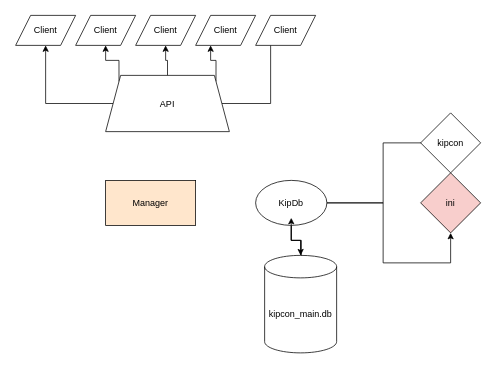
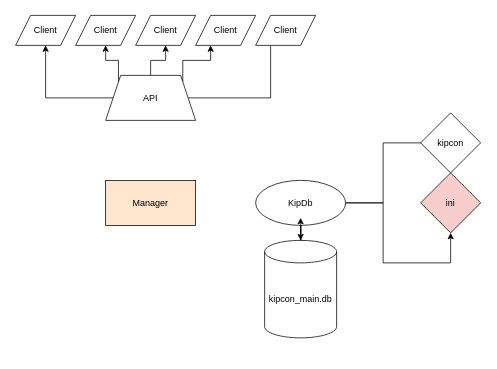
- <mxCell id="13" value="API" style="shape=trapezoid;perimeter=trapezoidPerimeter;whiteSpace=wrap;html=1;fixedSize=1;rounded=0;" vertex="1" parent="1"><mxGeometry x="140" y="100" width="165" height="75" as="geometry" /></mxCell>
+ <mxCell id="13" value="API" style="shape=trapezoid;perimeter=trapezoidPerimeter;whiteSpace=wrap;html=1;fixedSize=1;rounded=0;" vertex="1" parent="1"><mxGeometry x="140" y="100" width="120" height="60" as="geometry" /></mxCell>
- <mxCell id="7" value="KipDb" style="ellipse;whiteSpace=wrap;html=1;rounded=0;" vertex="1" parent="1"><mxGeometry x="340" y="240" width="95" height="60" as="geometry" /></mxCell>
+ <mxCell id="7" value="KipDb" style="ellipse;whiteSpace=wrap;html=1;rounded=0;" vertex="1" parent="1"><mxGeometry x="340" y="240" width="120" height="60" as="geometry" /></mxCell>
- <mxCell id="20" value="kipcon_main.db" style="shape=cylinder3;whiteSpace=wrap;html=1;boundedLbl=1;backgroundOutline=1;size=15;" vertex="1" parent="1"><mxGeometry x="352" y="340" width="96" height="130" as="geometry" /></mxCell>
+ <mxCell id="20" value="kipcon_main.db" style="shape=cylinder3;whiteSpace=wrap;html=1;boundedLbl=1;backgroundOutline=1;size=15;" vertex="1" parent="1"><mxGeometry x="352" y="320" width="96" height="130" as="geometry" /></mxCell>
